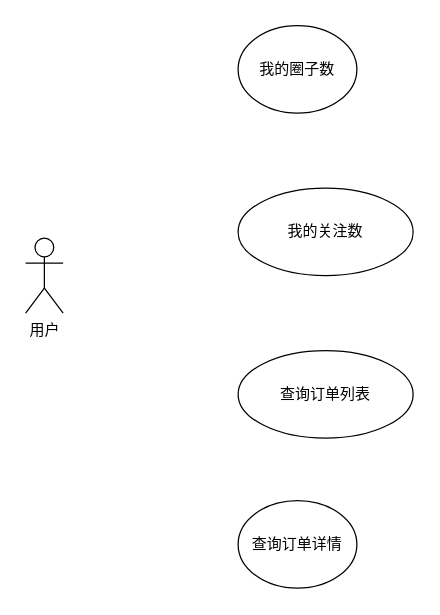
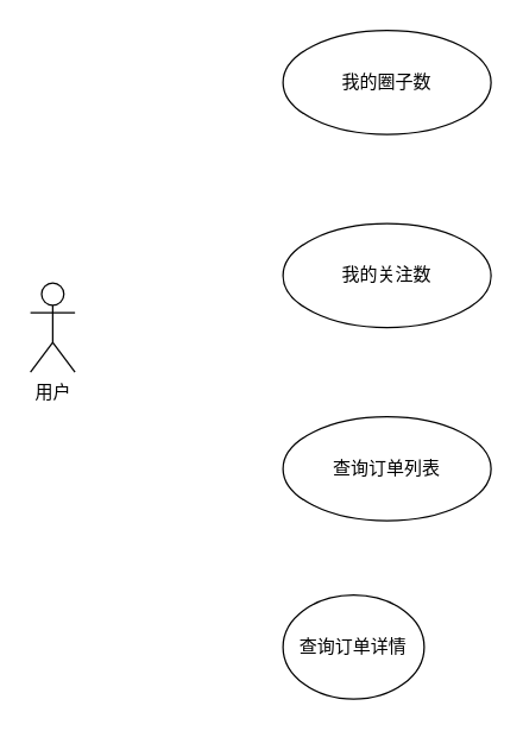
- <mxCell id="6" value="我的圈子数" style="ellipse;whiteSpace=wrap;html=1;" vertex="1" parent="1"><mxGeometry x="190" y="20" width="95" height="70" as="geometry" /></mxCell>
+ <mxCell id="6" value="我的圈子数" style="ellipse;whiteSpace=wrap;html=1;" vertex="1" parent="1"><mxGeometry x="190" y="20" width="140" height="70" as="geometry" /></mxCell>
